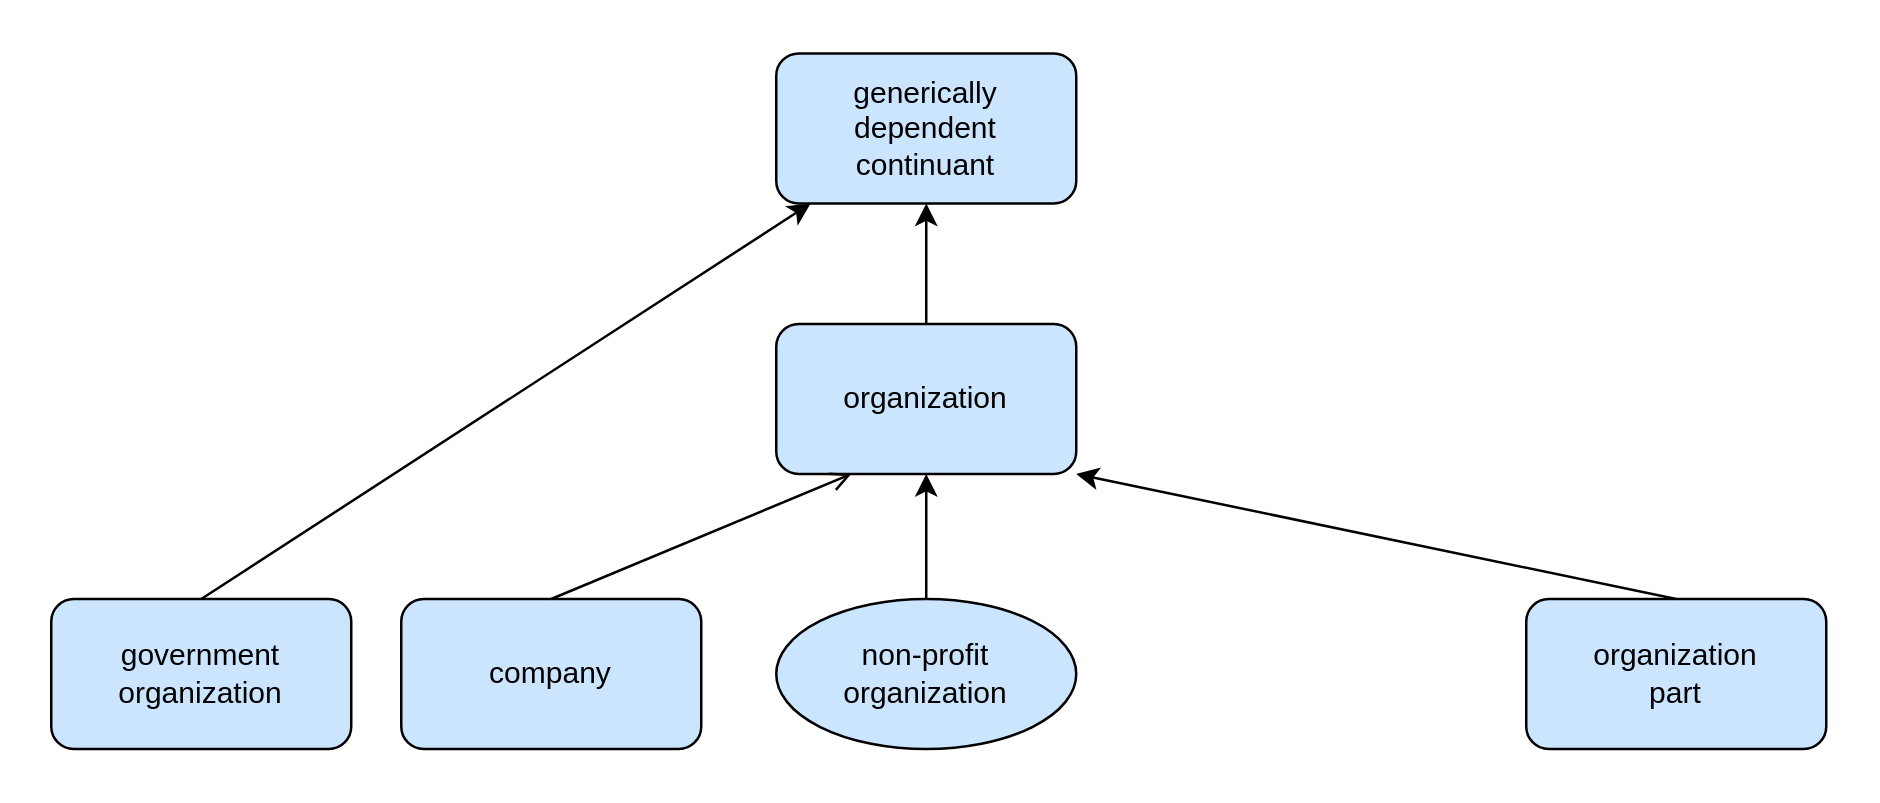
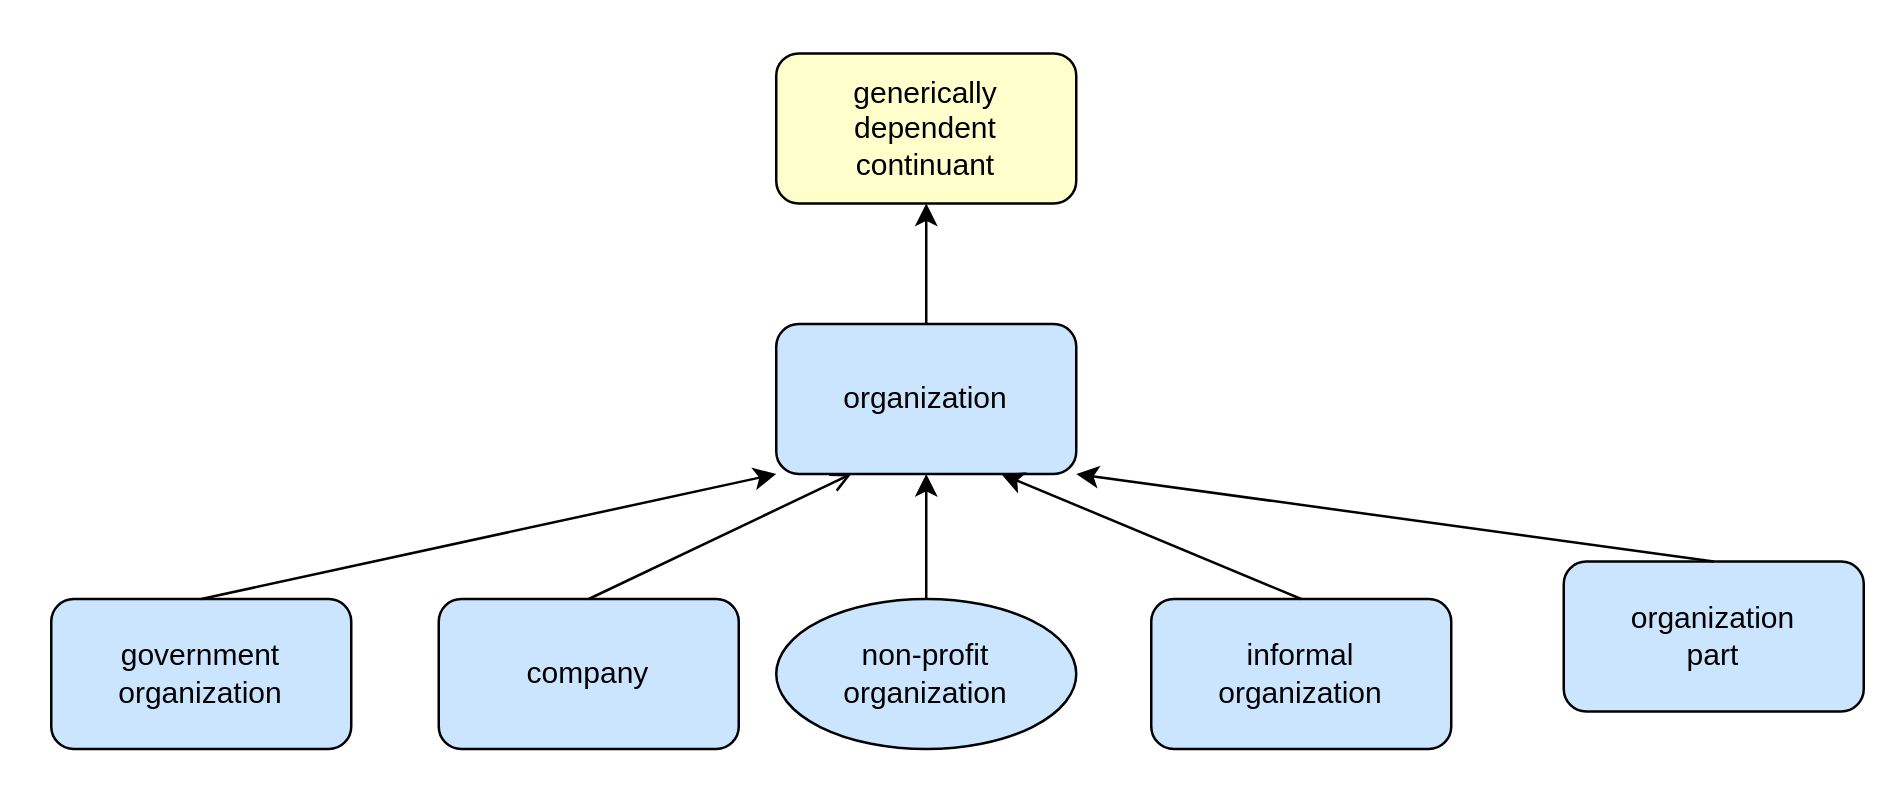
- <mxCell id="2" value="&lt;div&gt;generically&lt;/div&gt;&lt;div&gt;dependent&lt;/div&gt;&lt;div&gt;continuant&lt;br&gt;&lt;/div&gt;" style="rounded=1;whiteSpace=wrap;html=1;fillColor=#cce5ff;" parent="1" vertex="1"><mxGeometry x="310" y="20.75" width="120" height="60" as="geometry" /></mxCell>
+ <mxCell id="2" value="&lt;div&gt;generically&lt;/div&gt;&lt;div&gt;dependent&lt;/div&gt;&lt;div&gt;continuant&lt;br&gt;&lt;/div&gt;" style="rounded=1;whiteSpace=wrap;html=1;fillColor=#FFFFCC;" parent="1" vertex="1"><mxGeometry x="310" y="20.75" width="120" height="60" as="geometry" /></mxCell>
- <mxCell id="11" value="" style="endArrow=classic;html=1;exitX=0.5;exitY=0;exitDx=0;exitDy=0;" edge="1" parent="1" source="8" target="2"><mxGeometry width="50" height="50" relative="1" as="geometry"><mxPoint x="360" y="449" as="sourcePoint" /><mxPoint x="410" y="399" as="targetPoint" /></mxGeometry></mxCell>
+ <mxCell id="11" value="" style="endArrow=classic;html=1;entryX=0;entryY=1;entryDx=0;entryDy=0;exitX=0.5;exitY=0;exitDx=0;exitDy=0;" edge="1" parent="1" source="8" target="3"><mxGeometry width="50" height="50" relative="1" as="geometry"><mxPoint x="360" y="449" as="sourcePoint" /><mxPoint x="410" y="399" as="targetPoint" /></mxGeometry></mxCell>
+ <mxCell id="13" value="" style="endArrow=classic;html=1;entryX=0.75;entryY=1;entryDx=0;entryDy=0;exitX=0.5;exitY=0;exitDx=0;exitDy=0;" edge="1" parent="1" source="6" target="3"><mxGeometry width="50" height="50" relative="1" as="geometry"><mxPoint x="360" y="449" as="sourcePoint" /><mxPoint x="410" y="399" as="targetPoint" /></mxGeometry></mxCell>
- <mxCell id="5" value="company" style="rounded=1;whiteSpace=wrap;html=1;fillColor=#CCE5FF;" vertex="1" parent="1"><mxGeometry x="160" y="239" width="120" height="60" as="geometry" /></mxCell>
+ <mxCell id="5" value="company" style="rounded=1;whiteSpace=wrap;html=1;fillColor=#CCE5FF;" vertex="1" parent="1"><mxGeometry x="175" y="239" width="120" height="60" as="geometry" /></mxCell>
+ <mxCell id="6" value="&lt;div&gt;informal&lt;/div&gt;&lt;div&gt;organization&lt;br&gt;&lt;/div&gt;" style="rounded=1;whiteSpace=wrap;html=1;fillColor=#CCE5FF;" vertex="1" parent="1"><mxGeometry x="460" y="239" width="120" height="60" as="geometry" /></mxCell>
- <mxCell id="7" value="&lt;div&gt;organization&lt;/div&gt;&lt;div&gt;part&lt;br&gt;&lt;/div&gt;" style="rounded=1;whiteSpace=wrap;html=1;fillColor=#CCE5FF;" vertex="1" parent="1"><mxGeometry x="610" y="239" width="120" height="60" as="geometry" /></mxCell>
+ <mxCell id="7" value="&lt;div&gt;organization&lt;/div&gt;&lt;div&gt;part&lt;br&gt;&lt;/div&gt;" style="rounded=1;whiteSpace=wrap;html=1;fillColor=#CCE5FF;" vertex="1" parent="1"><mxGeometry x="625" y="224" width="120" height="60" as="geometry" /></mxCell>
